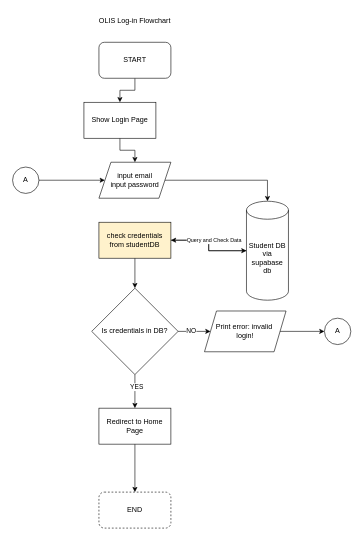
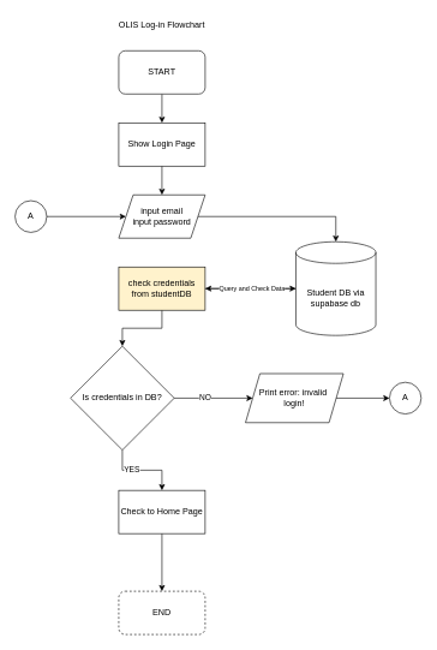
- <mxCell id="6" value="Show Login Page" style="rounded=0;whiteSpace=wrap;html=1;" parent="1" vertex="1"><mxGeometry x="139" y="170" width="120" height="60" as="geometry" /></mxCell>
+ <mxCell id="6" value="Show Login Page" style="rounded=0;whiteSpace=wrap;html=1;" parent="1" vertex="1"><mxGeometry x="164" y="170" width="120" height="60" as="geometry" /></mxCell>
- <mxCell id="17" value="Student DB via supabase db" style="shape=cylinder3;whiteSpace=wrap;html=1;boundedLbl=1;backgroundOutline=1;size=15;" parent="1" vertex="1"><mxGeometry x="410" y="335" width="70" height="165" as="geometry" /></mxCell>
+ <mxCell id="17" value="Student DB via supabase db" style="shape=cylinder3;whiteSpace=wrap;html=1;boundedLbl=1;backgroundOutline=1;size=15;" parent="1" vertex="1"><mxGeometry x="410" y="335" width="111" height="130" as="geometry" /></mxCell>
- <mxCell id="13" value="Is credentials in DB?" style="rhombus;whiteSpace=wrap;html=1;" parent="1" vertex="1"><mxGeometry x="152" y="480" width="144" height="144" as="geometry" /></mxCell>
+ <mxCell id="13" value="Is credentials in DB?" style="rhombus;whiteSpace=wrap;html=1;" parent="1" vertex="1"><mxGeometry x="97" y="480" width="144" height="144" as="geometry" /></mxCell>
- <mxCell id="26" value="Redirect to Home Page" style="whiteSpace=wrap;html=1;" parent="1" vertex="1"><mxGeometry x="164" y="680" width="120" height="60" as="geometry" /></mxCell>
+ <mxCell id="26" value="Check to Home Page" style="whiteSpace=wrap;html=1;" parent="1" vertex="1"><mxGeometry x="164" y="680" width="120" height="60" as="geometry" /></mxCell>
